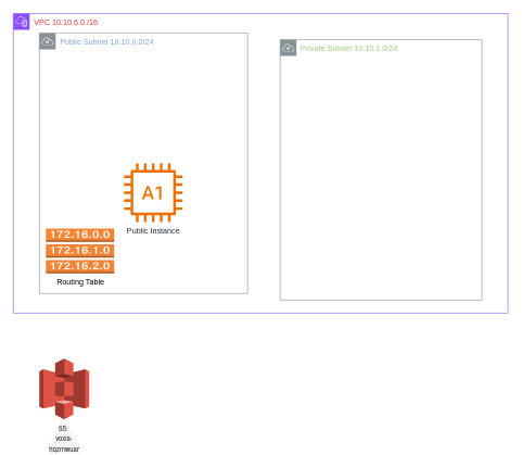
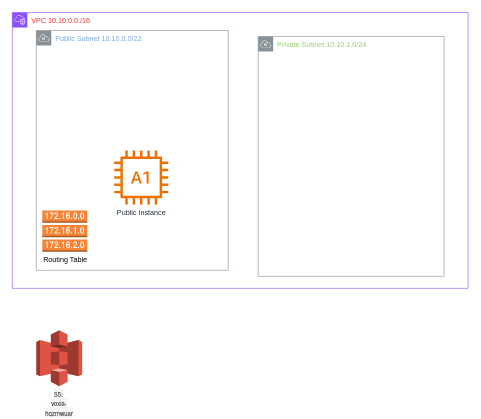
- <mxCell id="2" value="&lt;font color=&quot;#ff3333&quot;&gt;VPC 10.10.6.0./16&lt;/font&gt;" style="points=[[0,0],[0.25,0],[0.5,0],[0.75,0],[1,0],[1,0.25],[1,0.5],[1,0.75],[1,1],[0.75,1],[0.5,1],[0.25,1],[0,1],[0,0.75],[0,0.5],[0,0.25]];outlineConnect=0;gradientColor=none;html=1;whiteSpace=wrap;fontSize=12;fontStyle=0;container=1;pointerEvents=0;collapsible=0;recursiveResize=0;shape=mxgraph.aws4.group;grIcon=mxgraph.aws4.group_vpc2;strokeColor=#8C4FFF;fillColor=none;verticalAlign=top;align=left;spacingLeft=30;fontColor=#AAB7B8;dashed=0;" vertex="1" parent="1"><mxGeometry x="20" y="20" width="760" height="460" as="geometry" /></mxCell>
+ <mxCell id="2" value="&lt;font color=&quot;#ff3333&quot;&gt;VPC 10.10.0.0./16&lt;/font&gt;" style="points=[[0,0],[0.25,0],[0.5,0],[0.75,0],[1,0],[1,0.25],[1,0.5],[1,0.75],[1,1],[0.75,1],[0.5,1],[0.25,1],[0,1],[0,0.75],[0,0.5],[0,0.25]];outlineConnect=0;gradientColor=none;html=1;whiteSpace=wrap;fontSize=12;fontStyle=0;container=1;pointerEvents=0;collapsible=0;recursiveResize=0;shape=mxgraph.aws4.group;grIcon=mxgraph.aws4.group_vpc2;strokeColor=#8C4FFF;fillColor=none;verticalAlign=top;align=left;spacingLeft=30;fontColor=#AAB7B8;dashed=0;" vertex="1" parent="1"><mxGeometry x="20" y="20" width="760" height="460" as="geometry" /></mxCell>
- <mxCell id="3" value="&lt;font color=&quot;#7ea6e0&quot;&gt;Public Subnet 10.10.0.0/24&lt;/font&gt;" style="sketch=0;outlineConnect=0;gradientColor=none;html=1;whiteSpace=wrap;fontSize=12;fontStyle=0;shape=mxgraph.aws4.group;grIcon=mxgraph.aws4.group_vpc;strokeColor=#879196;fillColor=none;verticalAlign=top;align=left;spacingLeft=30;fontColor=#879196;dashed=0;" vertex="1" parent="2"><mxGeometry x="40" y="30" width="320" height="400" as="geometry" /></mxCell>
+ <mxCell id="3" value="&lt;font color=&quot;#7ea6e0&quot;&gt;Public Subnet 10.10.0.0/22&lt;/font&gt;" style="sketch=0;outlineConnect=0;gradientColor=none;html=1;whiteSpace=wrap;fontSize=12;fontStyle=0;shape=mxgraph.aws4.group;grIcon=mxgraph.aws4.group_vpc;strokeColor=#879196;fillColor=none;verticalAlign=top;align=left;spacingLeft=30;fontColor=#879196;dashed=0;" vertex="1" parent="2"><mxGeometry x="40" y="30" width="320" height="400" as="geometry" /></mxCell>
- <mxCell id="6" value="Routing Table" style="outlineConnect=0;dashed=0;verticalLabelPosition=bottom;verticalAlign=top;align=center;html=1;shape=mxgraph.aws3.route_table;fillColor=#F58536;gradientColor=none;" vertex="1" parent="2"><mxGeometry x="50" y="330" width="105" height="69" as="geometry" /></mxCell>
+ <mxCell id="6" value="Routing Table" style="outlineConnect=0;dashed=0;verticalLabelPosition=bottom;verticalAlign=top;align=center;html=1;shape=mxgraph.aws3.route_table;fillColor=#F58536;gradientColor=none;" vertex="1" parent="2"><mxGeometry x="50" y="330" width="75" height="69" as="geometry" /></mxCell>
